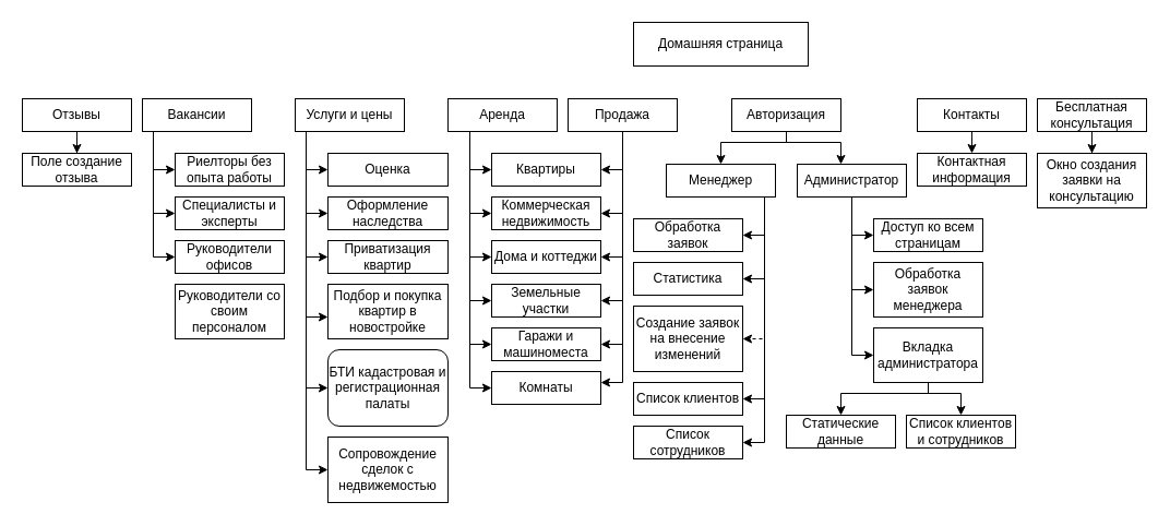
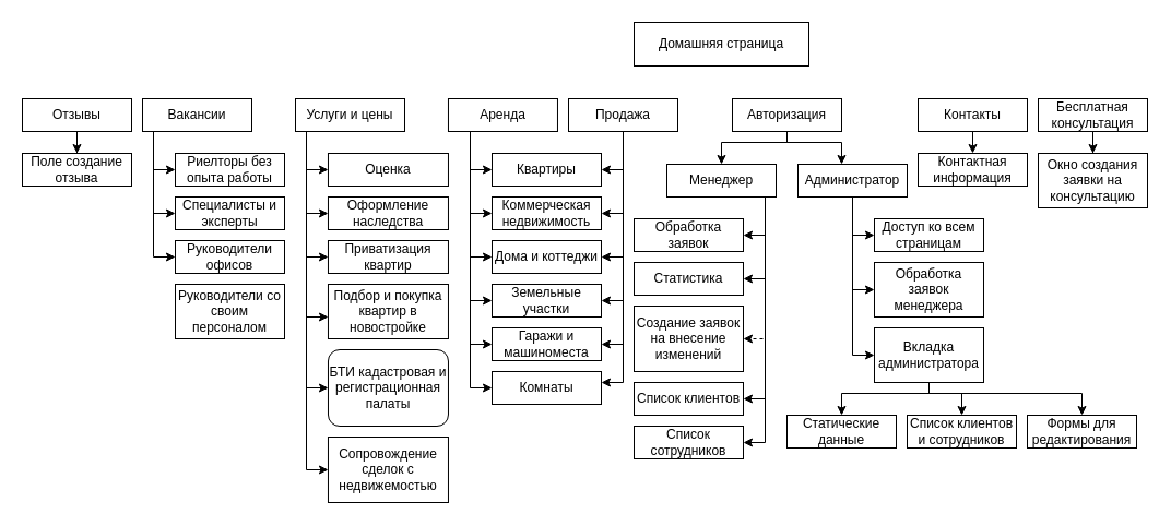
+ <mxCell id="73" style="edgeStyle=orthogonalEdgeStyle;rounded=0;orthogonalLoop=1;jettySize=auto;html=1;" edge="1" parent="1" source="74" target="79"><mxGeometry relative="1" as="geometry"><Array as="points"><mxPoint x="850" y="360" /><mxPoint x="990" y="360" /></Array></mxGeometry></mxCell>
+ <mxCell id="79" value="Формы для редактирования" style="rounded=0;whiteSpace=wrap;html=1;" vertex="1" parent="1"><mxGeometry x="940" y="380" width="100" height="30" as="geometry" /></mxCell>
